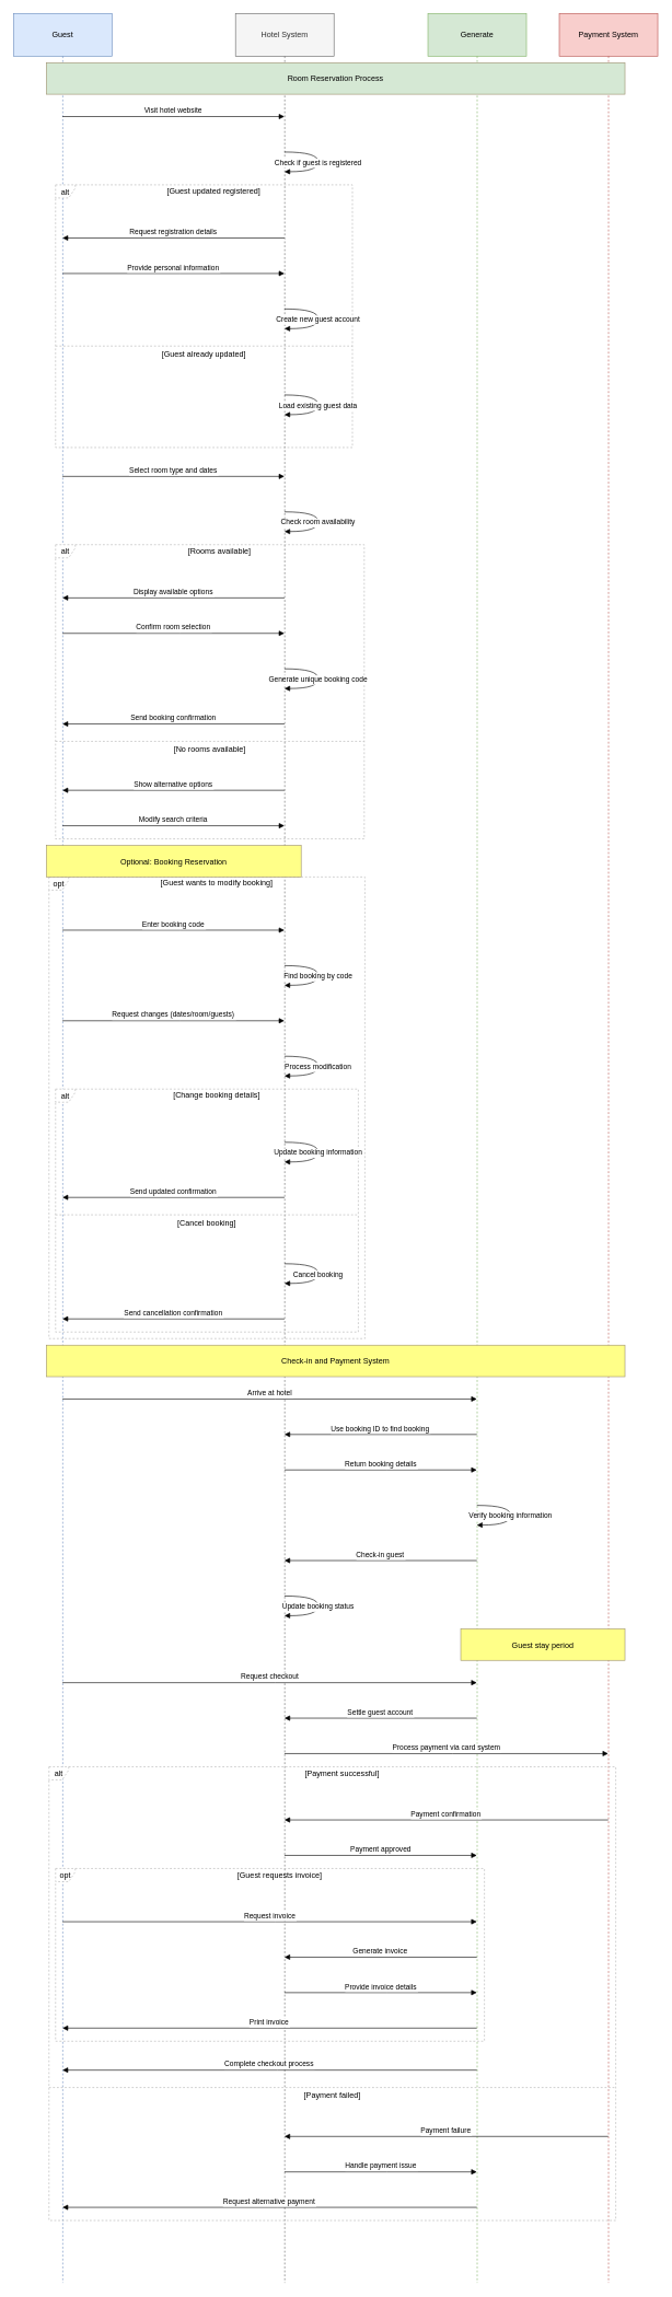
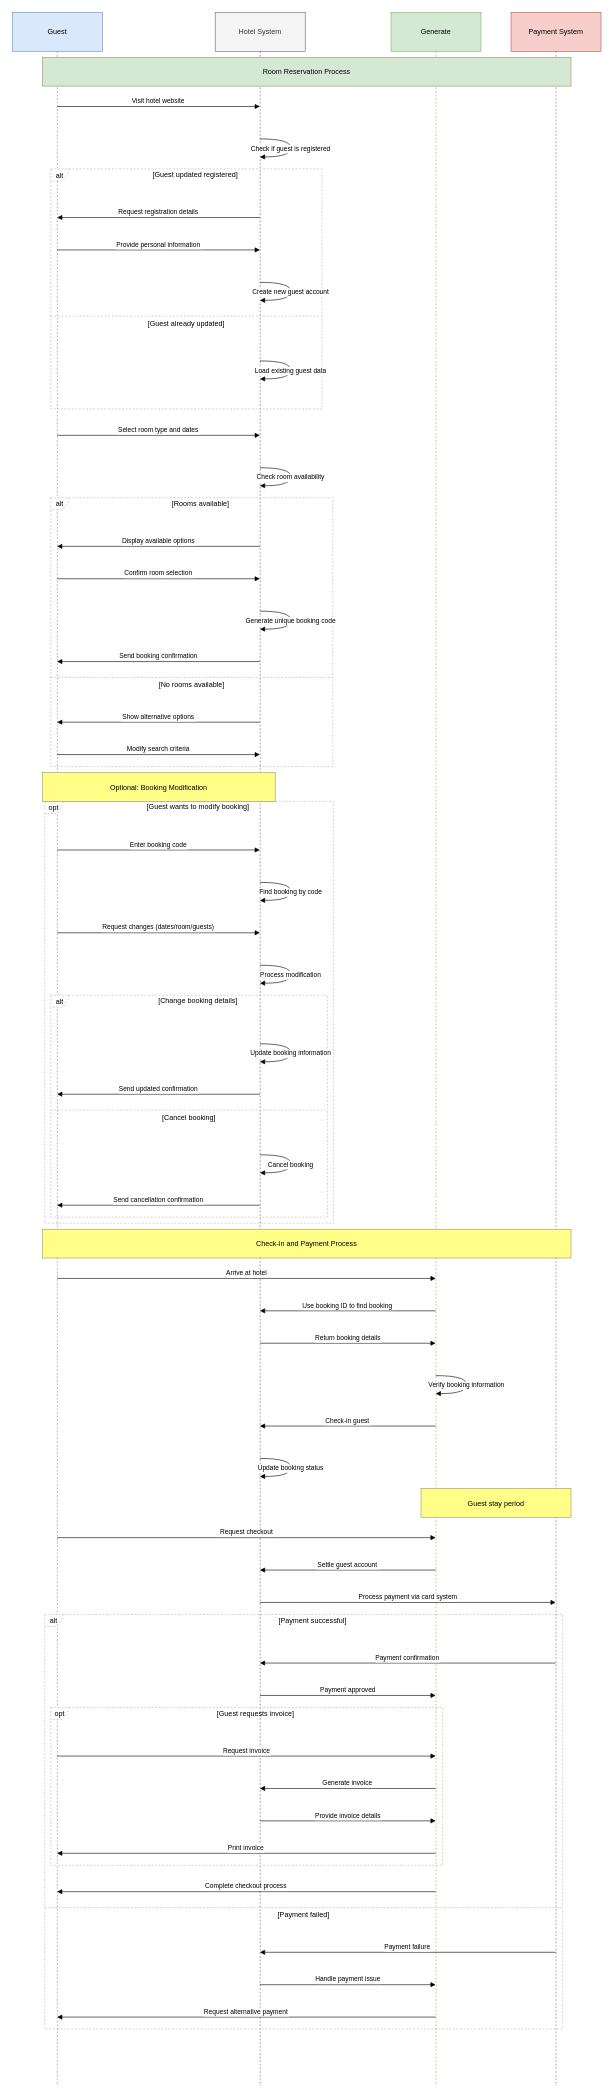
- <mxCell id="64" value="Optional: Booking Reservation" style="fillColor=#ffff88;strokeColor=#9E916F;" vertex="1" parent="1"><mxGeometry x="70" y="1287" width="388" height="48" as="geometry" /></mxCell>
+ <mxCell id="64" value="Optional: Booking Modification" style="fillColor=#ffff88;strokeColor=#9E916F;" vertex="1" parent="1"><mxGeometry x="70" y="1287" width="388" height="48" as="geometry" /></mxCell>
- <mxCell id="65" value="Check-in and Payment System" style="fillColor=#ffff88;strokeColor=#9E916F;" vertex="1" parent="1"><mxGeometry x="70" y="2048" width="881" height="48" as="geometry" /></mxCell>
+ <mxCell id="65" value="Check-in and Payment Process" style="fillColor=#ffff88;strokeColor=#9E916F;" vertex="1" parent="1"><mxGeometry x="70" y="2048" width="881" height="48" as="geometry" /></mxCell>
